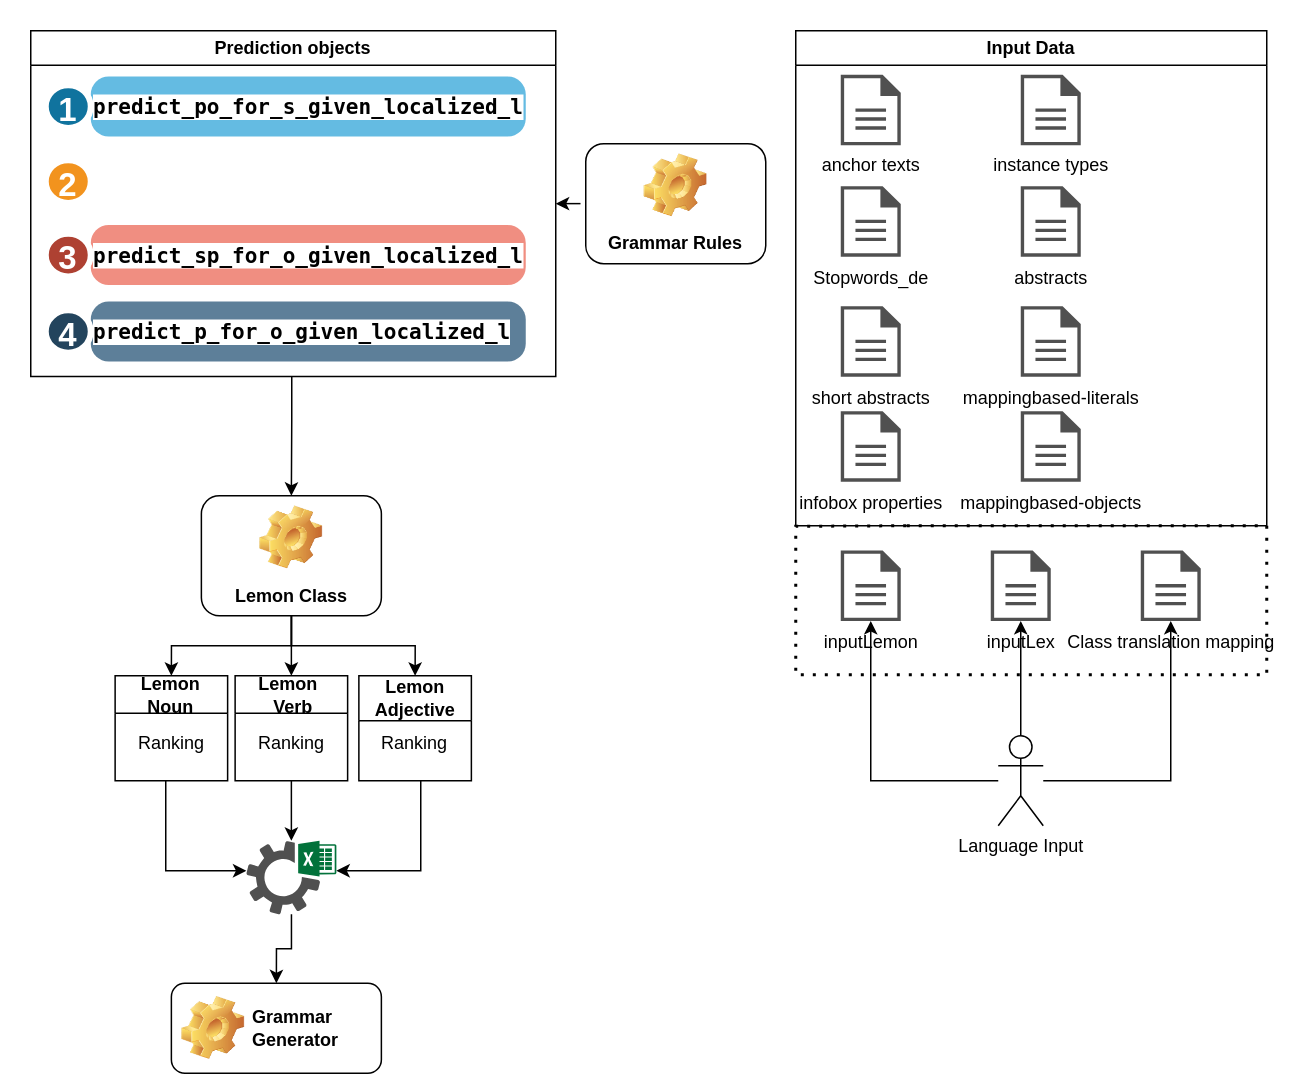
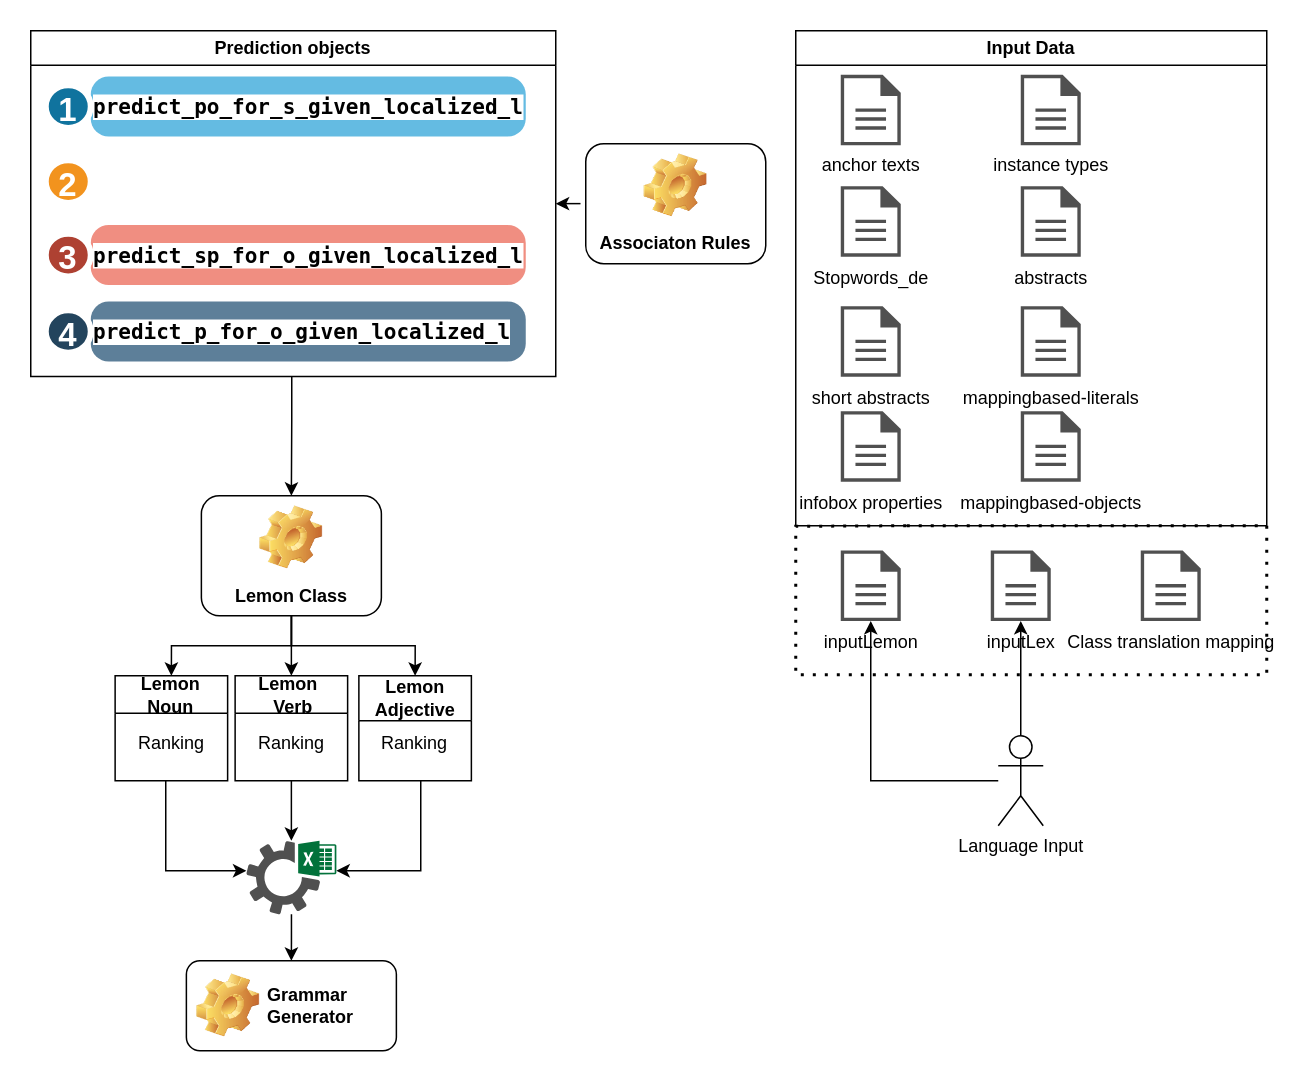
- <mxCell id="31" value="Grammar Rules" style="label;whiteSpace=wrap;html=1;align=center;verticalAlign=bottom;spacingLeft=0;spacingBottom=4;imageAlign=center;imageVerticalAlign=top;image=img/clipart/Gear_128x128.png" vertex="1" parent="1"><mxGeometry x="390" y="95.25" width="120" height="80" as="geometry" /></mxCell>
+ <mxCell id="31" value="Associaton Rules" style="label;whiteSpace=wrap;html=1;align=center;verticalAlign=bottom;spacingLeft=0;spacingBottom=4;imageAlign=center;imageVerticalAlign=top;image=img/clipart/Gear_128x128.png" vertex="1" parent="1"><mxGeometry x="390" y="95.25" width="120" height="80" as="geometry" /></mxCell>
- <mxCell id="6" style="edgeStyle=orthogonalEdgeStyle;rounded=0;orthogonalLoop=1;jettySize=auto;html=1;" edge="1" parent="1" source="7" target="39"><mxGeometry relative="1" as="geometry"><mxPoint x="760" y="440" as="targetPoint" /></mxGeometry></mxCell>
- <mxCell id="30" value="Grammar Generator" style="label;whiteSpace=wrap;html=1;image=img/clipart/Gear_128x128.png" vertex="1" parent="1"><mxGeometry x="113.75" y="655" width="140" height="60" as="geometry" /></mxCell>
+ <mxCell id="30" value="Grammar Generator" style="label;whiteSpace=wrap;html=1;image=img/clipart/Gear_128x128.png" vertex="1" parent="1"><mxGeometry x="123.75" y="640" width="140" height="60" as="geometry" /></mxCell>
